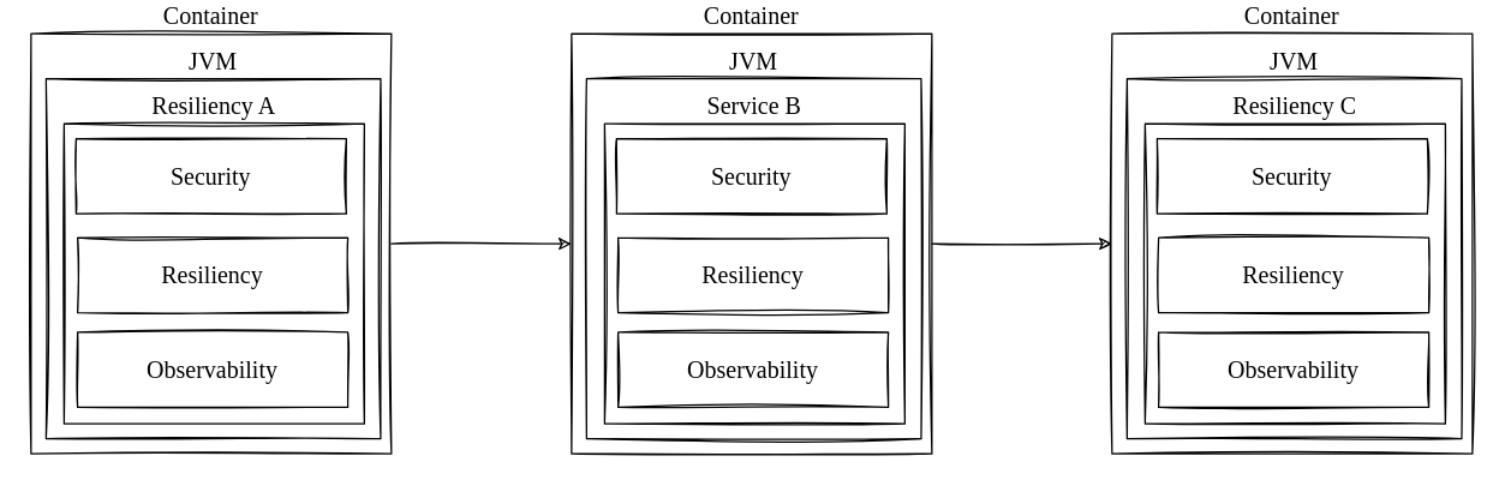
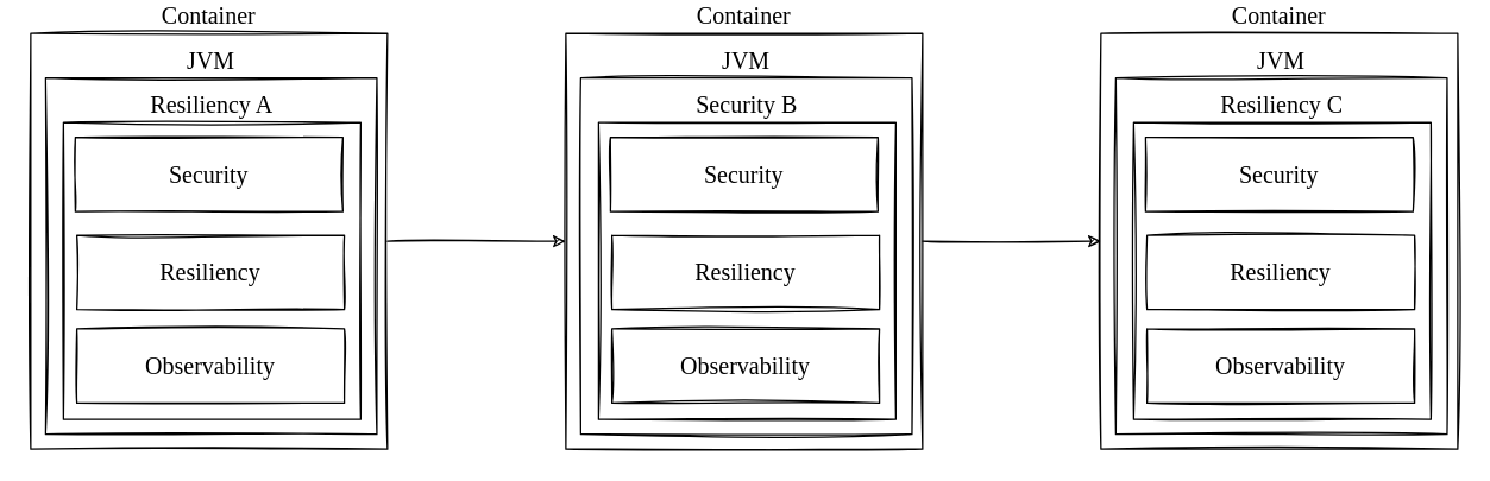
- <mxCell id="10" value="&lt;font style=&quot;font-size: 16px;&quot; data-font-src=&quot;https://fonts.googleapis.com/css?family=Architects+Daughter&quot; face=&quot;Architects Daughter&quot;&gt;Service B&lt;/font&gt;" style="rounded=0;whiteSpace=wrap;html=1;sketch=1;strokeColor=default;fontFamily=Helvetica;fontSize=12;fontColor=default;fillColor=default;labelPosition=center;verticalLabelPosition=top;align=center;verticalAlign=bottom;" vertex="1" parent="1"><mxGeometry x="402" y="80" width="200" height="200" as="geometry" /></mxCell>
+ <mxCell id="10" value="&lt;font style=&quot;font-size: 16px;&quot; data-font-src=&quot;https://fonts.googleapis.com/css?family=Architects+Daughter&quot; face=&quot;Architects Daughter&quot;&gt;Security B&lt;/font&gt;" style="rounded=0;whiteSpace=wrap;html=1;sketch=1;strokeColor=default;fontFamily=Helvetica;fontSize=12;fontColor=default;fillColor=default;labelPosition=center;verticalLabelPosition=top;align=center;verticalAlign=bottom;" vertex="1" parent="1"><mxGeometry x="402" y="80" width="200" height="200" as="geometry" /></mxCell>
